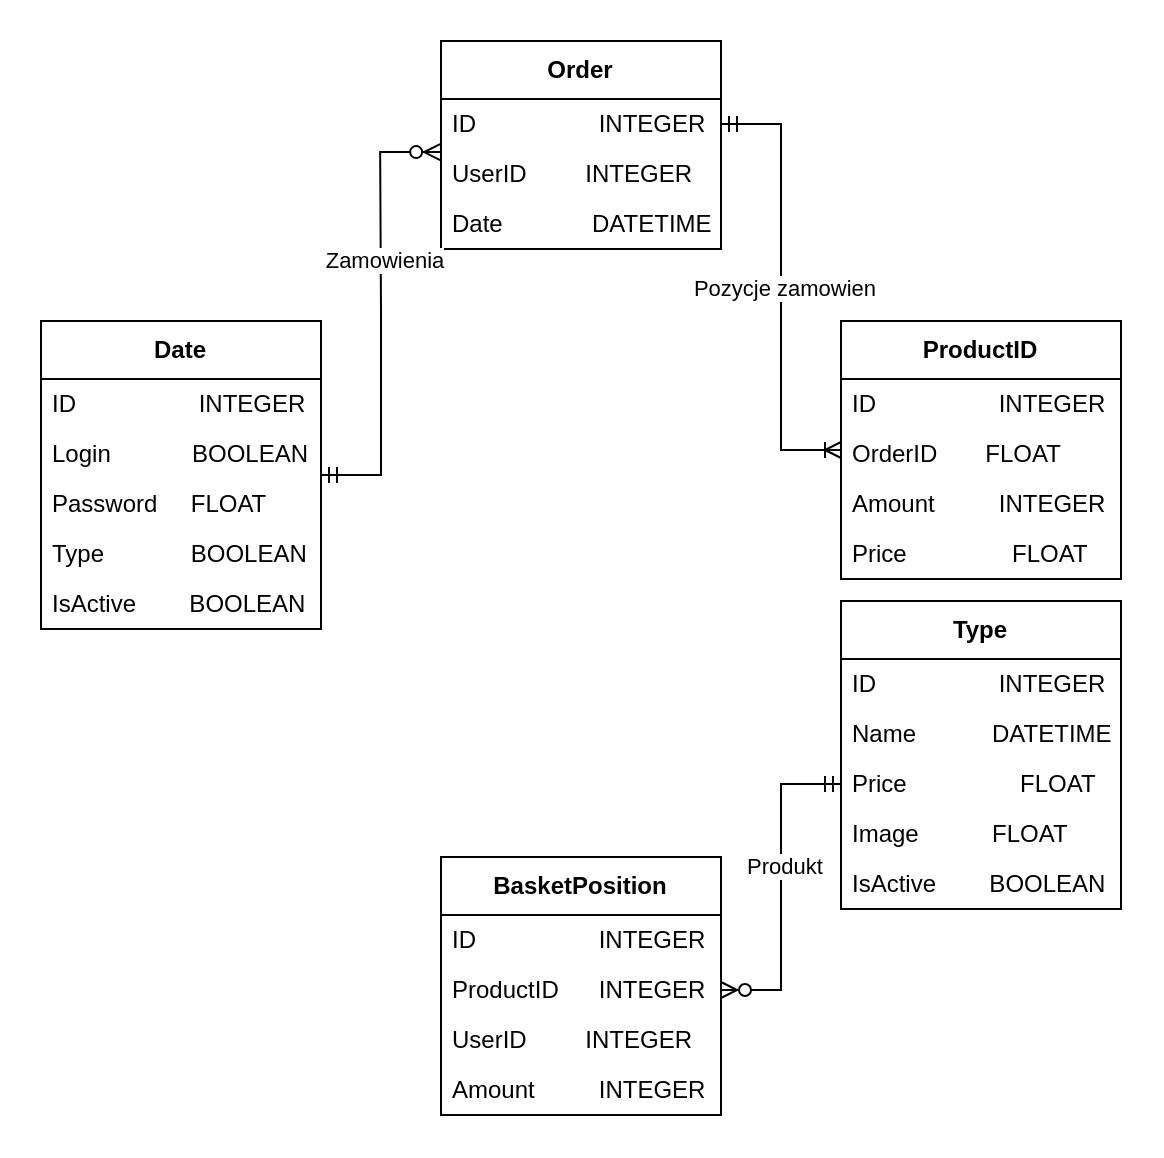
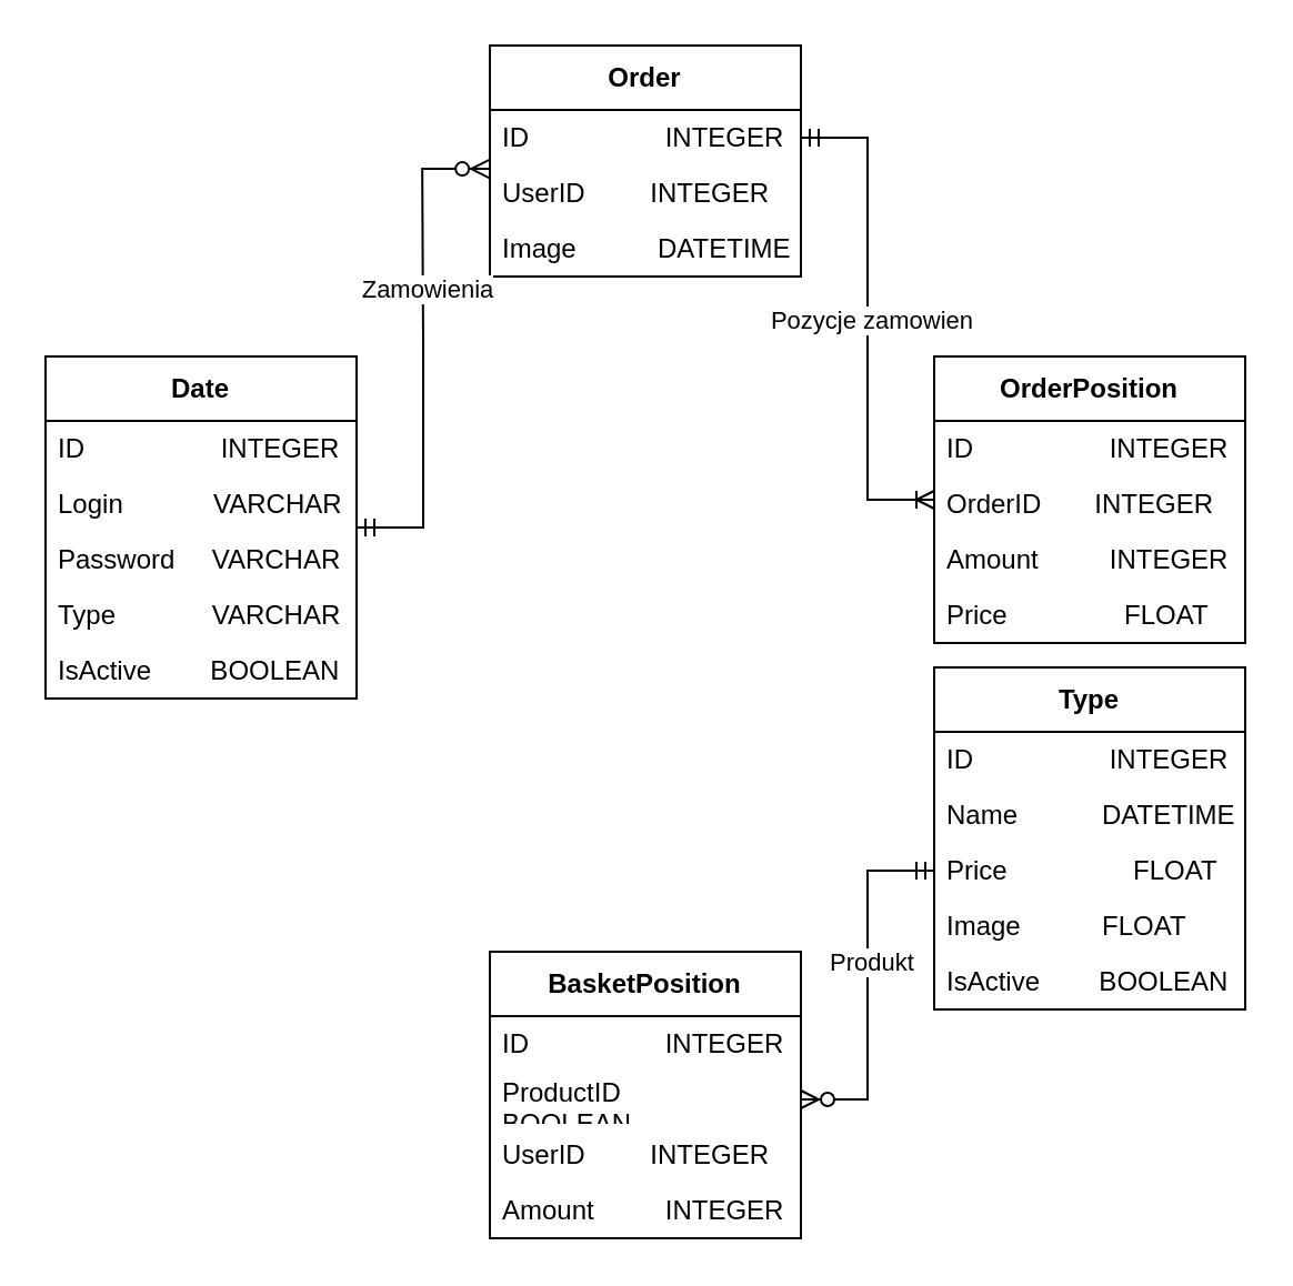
- <mxCell id="22" value="Date&lt;span style=&quot;white-space: pre;&quot;&gt;&#09;&lt;/span&gt;&amp;nbsp; &amp;nbsp; &amp;nbsp;&lt;span style=&quot;white-space: pre;&quot;&gt;DATETIME&lt;/span&gt;" style="text;html=1;strokeColor=none;fillColor=none;align=left;verticalAlign=middle;spacingLeft=4;spacingRight=4;overflow=hidden;rotatable=0;points=[[0,0.5],[1,0.5]];portConstraint=eastwest;whiteSpace=wrap;" vertex="1" parent="19"><mxGeometry y="79" width="140" height="25" as="geometry" /></mxCell>
+ <mxCell id="22" value="Image&lt;span style=&quot;white-space: pre;&quot;&gt;&#09;&lt;/span&gt;&amp;nbsp; &amp;nbsp; &amp;nbsp;&lt;span style=&quot;white-space: pre;&quot;&gt;DATETIME&lt;/span&gt;" style="text;html=1;strokeColor=none;fillColor=none;align=left;verticalAlign=middle;spacingLeft=4;spacingRight=4;overflow=hidden;rotatable=0;points=[[0,0.5],[1,0.5]];portConstraint=eastwest;whiteSpace=wrap;" vertex="1" parent="19"><mxGeometry y="79" width="140" height="25" as="geometry" /></mxCell>
- <mxCell id="23" value="ProductID" style="swimlane;fontStyle=1;align=center;verticalAlign=middle;childLayout=stackLayout;horizontal=1;startSize=29;horizontalStack=0;resizeParent=1;resizeParentMax=0;resizeLast=0;collapsible=0;marginBottom=0;html=1;whiteSpace=wrap;" vertex="1" parent="1"><mxGeometry x="420" y="160" width="140" height="129" as="geometry" /></mxCell>
+ <mxCell id="23" value="OrderPosition" style="swimlane;fontStyle=1;align=center;verticalAlign=middle;childLayout=stackLayout;horizontal=1;startSize=29;horizontalStack=0;resizeParent=1;resizeParentMax=0;resizeLast=0;collapsible=0;marginBottom=0;html=1;whiteSpace=wrap;" vertex="1" parent="1"><mxGeometry x="420" y="160" width="140" height="129" as="geometry" /></mxCell>
- <mxCell id="10" value="Login&lt;span style=&quot;white-space: pre;&quot;&gt;&#09;&lt;/span&gt;&amp;nbsp; &amp;nbsp; &amp;nbsp;BOOLEAN" style="text;html=1;strokeColor=none;fillColor=none;align=left;verticalAlign=middle;spacingLeft=4;spacingRight=4;overflow=hidden;rotatable=0;points=[[0,0.5],[1,0.5]];portConstraint=eastwest;whiteSpace=wrap;" vertex="1" parent="8"><mxGeometry y="54" width="140" height="25" as="geometry" /></mxCell>
+ <mxCell id="10" value="Login&lt;span style=&quot;white-space: pre;&quot;&gt;&#09;&lt;/span&gt;&amp;nbsp; &amp;nbsp; &amp;nbsp;VARCHAR" style="text;html=1;strokeColor=none;fillColor=none;align=left;verticalAlign=middle;spacingLeft=4;spacingRight=4;overflow=hidden;rotatable=0;points=[[0,0.5],[1,0.5]];portConstraint=eastwest;whiteSpace=wrap;" vertex="1" parent="8"><mxGeometry y="54" width="140" height="25" as="geometry" /></mxCell>
- <mxCell id="25" value="OrderID&lt;span style=&quot;white-space: pre;&quot;&gt;&#09;&lt;/span&gt;&amp;nbsp; &amp;nbsp; FLOAT&amp;nbsp;&amp;nbsp;" style="text;html=1;strokeColor=none;fillColor=none;align=left;verticalAlign=middle;spacingLeft=4;spacingRight=4;overflow=hidden;rotatable=0;points=[[0,0.5],[1,0.5]];portConstraint=eastwest;whiteSpace=wrap;" vertex="1" parent="23"><mxGeometry y="54" width="140" height="25" as="geometry" /></mxCell>
+ <mxCell id="25" value="OrderID&lt;span style=&quot;white-space: pre;&quot;&gt;&#09;&lt;/span&gt;&amp;nbsp; &amp;nbsp; INTEGER&amp;nbsp;&amp;nbsp;" style="text;html=1;strokeColor=none;fillColor=none;align=left;verticalAlign=middle;spacingLeft=4;spacingRight=4;overflow=hidden;rotatable=0;points=[[0,0.5],[1,0.5]];portConstraint=eastwest;whiteSpace=wrap;" vertex="1" parent="23"><mxGeometry y="54" width="140" height="25" as="geometry" /></mxCell>
- <mxCell id="11" value="Password&amp;nbsp; &amp;nbsp; &amp;nbsp;FLOAT" style="text;html=1;strokeColor=none;fillColor=none;align=left;verticalAlign=middle;spacingLeft=4;spacingRight=4;overflow=hidden;rotatable=0;points=[[0,0.5],[1,0.5]];portConstraint=eastwest;whiteSpace=wrap;" vertex="1" parent="8"><mxGeometry y="79" width="140" height="25" as="geometry" /></mxCell>
+ <mxCell id="11" value="Password&amp;nbsp; &amp;nbsp; &amp;nbsp;VARCHAR" style="text;html=1;strokeColor=none;fillColor=none;align=left;verticalAlign=middle;spacingLeft=4;spacingRight=4;overflow=hidden;rotatable=0;points=[[0,0.5],[1,0.5]];portConstraint=eastwest;whiteSpace=wrap;" vertex="1" parent="8"><mxGeometry y="79" width="140" height="25" as="geometry" /></mxCell>
- <mxCell id="12" value="Type&amp;nbsp; &amp;nbsp; &amp;nbsp; &amp;nbsp; &amp;nbsp; &amp;nbsp; &amp;nbsp;BOOLEAN" style="text;html=1;strokeColor=none;fillColor=none;align=left;verticalAlign=middle;spacingLeft=4;spacingRight=4;overflow=hidden;rotatable=0;points=[[0,0.5],[1,0.5]];portConstraint=eastwest;whiteSpace=wrap;" vertex="1" parent="8"><mxGeometry y="104" width="140" height="25" as="geometry" /></mxCell>
+ <mxCell id="12" value="Type&amp;nbsp; &amp;nbsp; &amp;nbsp; &amp;nbsp; &amp;nbsp; &amp;nbsp; &amp;nbsp;VARCHAR" style="text;html=1;strokeColor=none;fillColor=none;align=left;verticalAlign=middle;spacingLeft=4;spacingRight=4;overflow=hidden;rotatable=0;points=[[0,0.5],[1,0.5]];portConstraint=eastwest;whiteSpace=wrap;" vertex="1" parent="8"><mxGeometry y="104" width="140" height="25" as="geometry" /></mxCell>
- <mxCell id="16" value="ProductID&amp;nbsp; &amp;nbsp; &amp;nbsp; INTEGER" style="text;html=1;strokeColor=none;fillColor=none;align=left;verticalAlign=middle;spacingLeft=4;spacingRight=4;overflow=hidden;rotatable=0;points=[[0,0.5],[1,0.5]];portConstraint=eastwest;whiteSpace=wrap;" vertex="1" parent="14"><mxGeometry y="54" width="140" height="25" as="geometry" /></mxCell>
+ <mxCell id="16" value="ProductID&amp;nbsp; &amp;nbsp; &amp;nbsp; BOOLEAN" style="text;html=1;strokeColor=none;fillColor=none;align=left;verticalAlign=middle;spacingLeft=4;spacingRight=4;overflow=hidden;rotatable=0;points=[[0,0.5],[1,0.5]];portConstraint=eastwest;whiteSpace=wrap;" vertex="1" parent="14"><mxGeometry y="54" width="140" height="25" as="geometry" /></mxCell>
